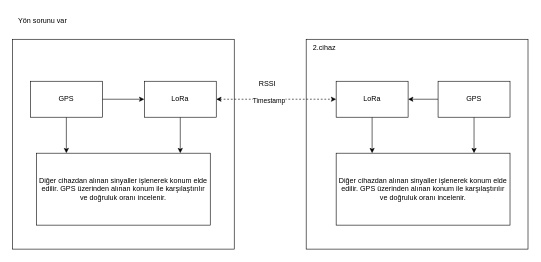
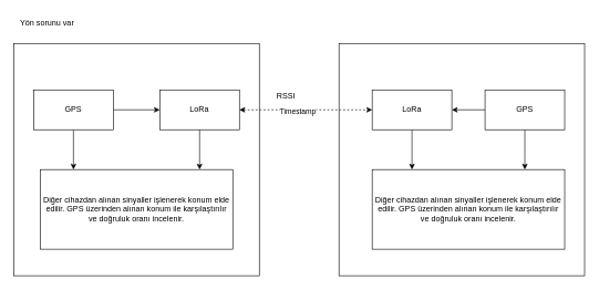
- <mxCell id="11" value="2.cihaz" style="text;html=1;align=center;verticalAlign=middle;resizable=0;points=[];autosize=1;strokeColor=none;fillColor=none;" vertex="1" parent="1"><mxGeometry x="510" y="65" width="60" height="30" as="geometry" /></mxCell>
- <mxCell id="14" value="RSSI" style="text;html=1;align=center;verticalAlign=middle;resizable=0;points=[];autosize=1;strokeColor=none;fillColor=none;" vertex="1" parent="1"><mxGeometry x="420" y="125" width="50" height="30" as="geometry" /></mxCell>
+ <mxCell id="14" value="RSSI" style="text;html=1;align=center;verticalAlign=middle;resizable=0;points=[];autosize=1;strokeColor=none;fillColor=none;" vertex="1" parent="1"><mxGeometry x="405" y="130" width="50" height="30" as="geometry" /></mxCell>
